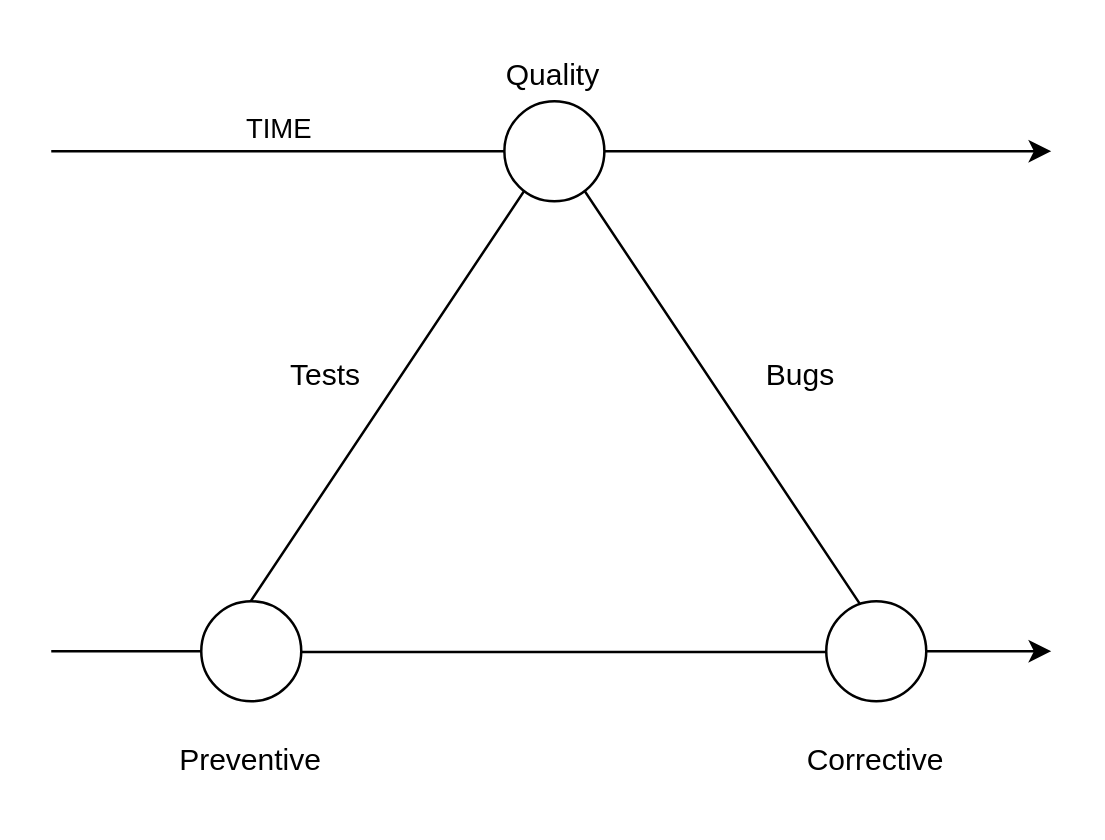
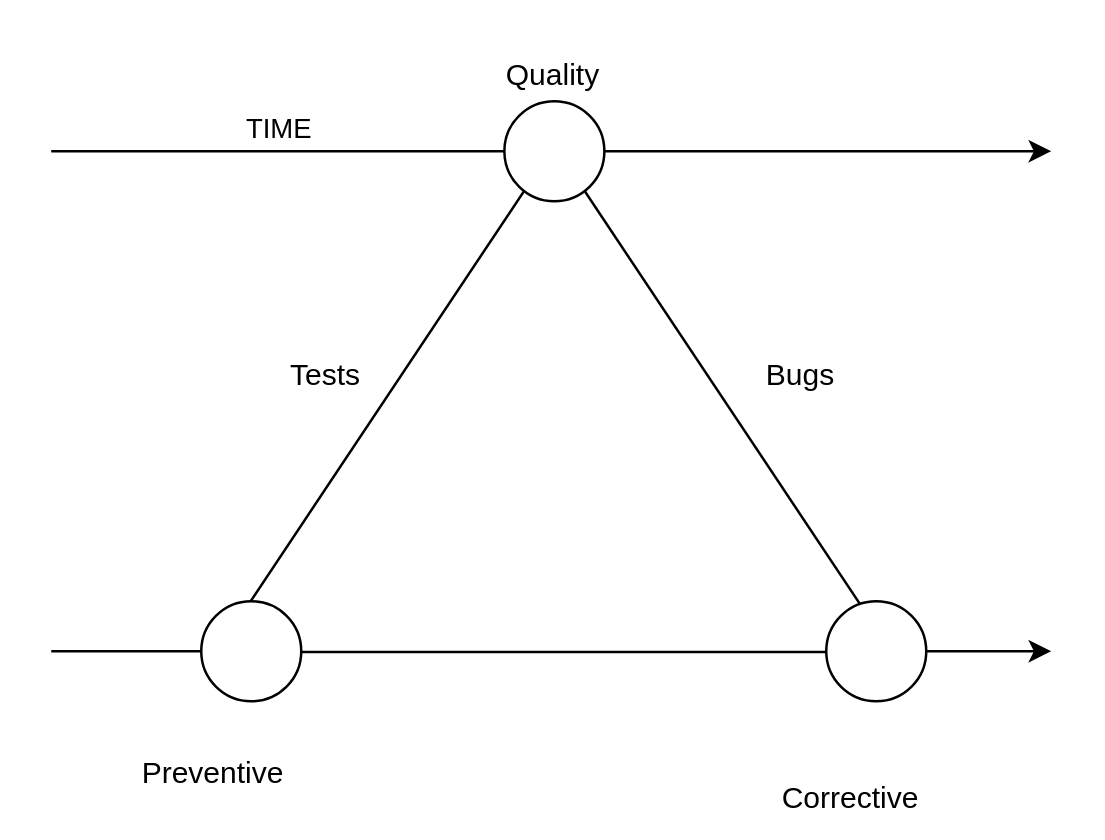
- <mxCell id="9" value="Preventive" style="text;html=1;strokeColor=none;fillColor=none;align=center;verticalAlign=middle;whiteSpace=wrap;rounded=0;" vertex="1" parent="1"><mxGeometry x="80" y="294" width="40" height="20" as="geometry" /></mxCell>
+ <mxCell id="9" value="Preventive" style="text;html=1;strokeColor=none;fillColor=none;align=center;verticalAlign=middle;whiteSpace=wrap;rounded=0;" vertex="1" parent="1"><mxGeometry x="65" y="299" width="40" height="20" as="geometry" /></mxCell>
- <mxCell id="10" value="Corrective" style="text;html=1;strokeColor=none;fillColor=none;align=center;verticalAlign=middle;whiteSpace=wrap;rounded=0;" vertex="1" parent="1"><mxGeometry x="330" y="294" width="40" height="20" as="geometry" /></mxCell>
+ <mxCell id="10" value="Corrective" style="text;html=1;strokeColor=none;fillColor=none;align=center;verticalAlign=middle;whiteSpace=wrap;rounded=0;" vertex="1" parent="1"><mxGeometry x="320" y="309" width="40" height="20" as="geometry" /></mxCell>
